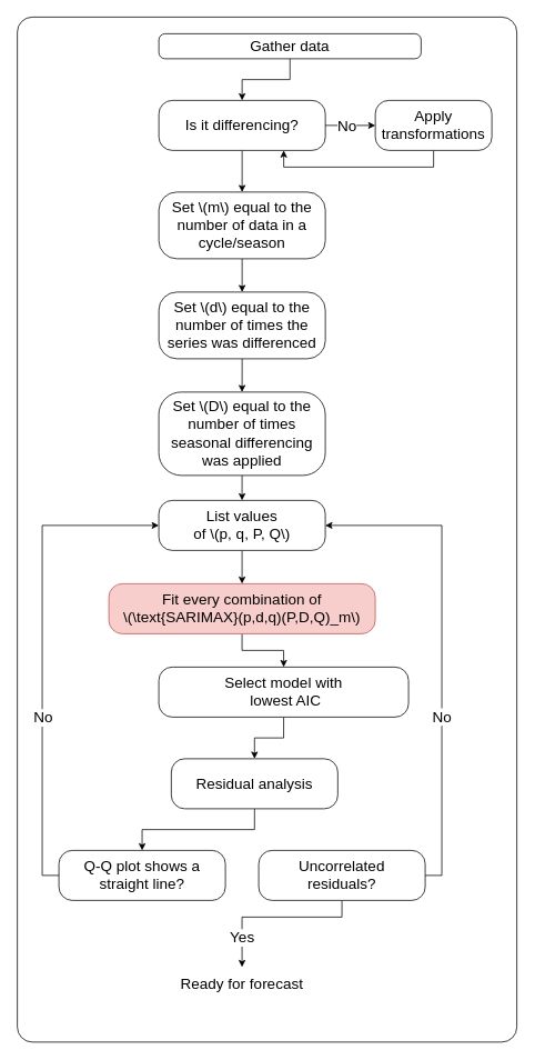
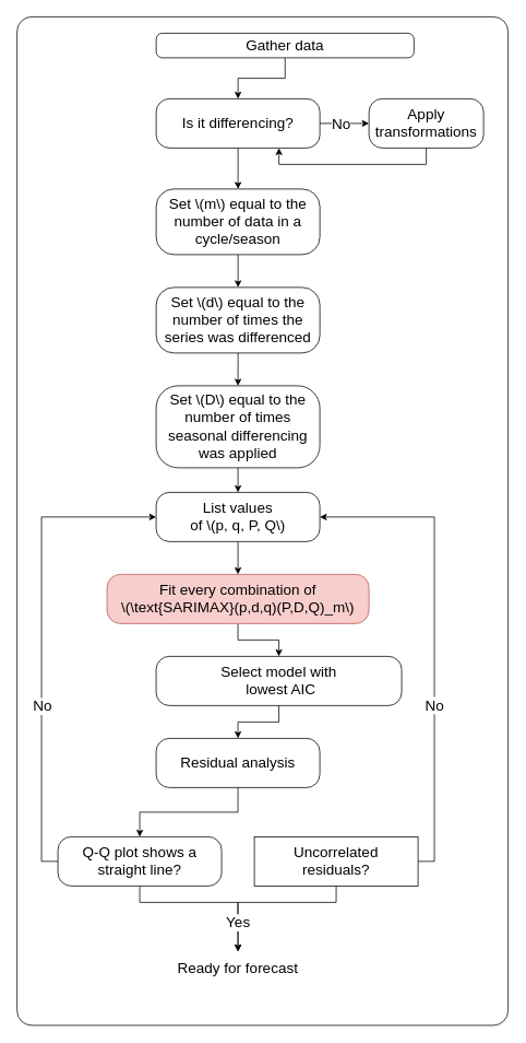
- <mxCell id="18" value="&lt;span style=&quot;font-size: 18px;&quot;&gt;Residual analysis&lt;/span&gt;" style="rounded=1;whiteSpace=wrap;html=1;arcSize=27;" parent="1" vertex="1"><mxGeometry x="204.94" y="910" width="200" height="60" as="geometry" /></mxCell>
+ <mxCell id="18" value="&lt;span style=&quot;font-size: 18px;&quot;&gt;Residual analysis&lt;/span&gt;" style="rounded=1;whiteSpace=wrap;html=1;arcSize=27;" parent="1" vertex="1"><mxGeometry x="189.94" y="900" width="200" height="60" as="geometry" /></mxCell>
- <mxCell id="27" value="&lt;span style=&quot;font-size: 18px;&quot;&gt;Uncorrelated &lt;br&gt;residuals?&lt;/span&gt;" style="rounded=1;whiteSpace=wrap;html=1;arcSize=27;" parent="1" vertex="1"><mxGeometry x="309.94" y="1020" width="200" height="60" as="geometry" /></mxCell>
+ <mxCell id="27" value="&lt;span style=&quot;font-size: 18px;&quot;&gt;Uncorrelated &lt;br&gt;residuals?&lt;/span&gt;" style="whiteSpace=wrap;html=1;arcSize=27;rounded=0;" parent="1" vertex="1"><mxGeometry x="309.94" y="1020" width="200" height="60" as="geometry" /></mxCell>
+ <mxCell id="21" style="edgeStyle=orthogonalEdgeStyle;rounded=0;orthogonalLoop=1;jettySize=auto;html=1;exitX=0.5;exitY=1;exitDx=0;exitDy=0;entryX=0.5;entryY=0;entryDx=0;entryDy=0;" parent="1" source="22" target="28" edge="1"><mxGeometry relative="1" as="geometry"><Array as="points"><mxPoint x="169.94" y="1100" /><mxPoint x="289.94" y="1100" /></Array></mxGeometry></mxCell>
